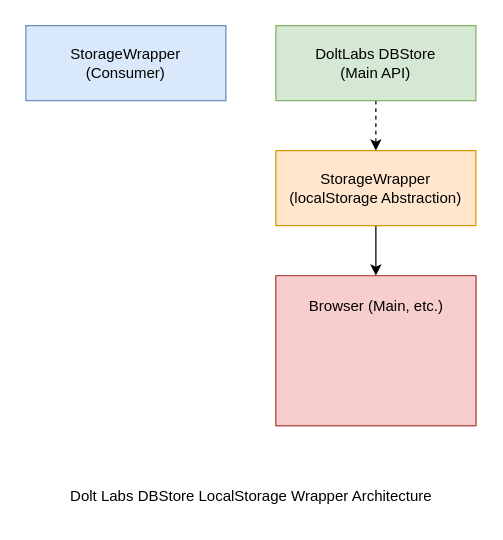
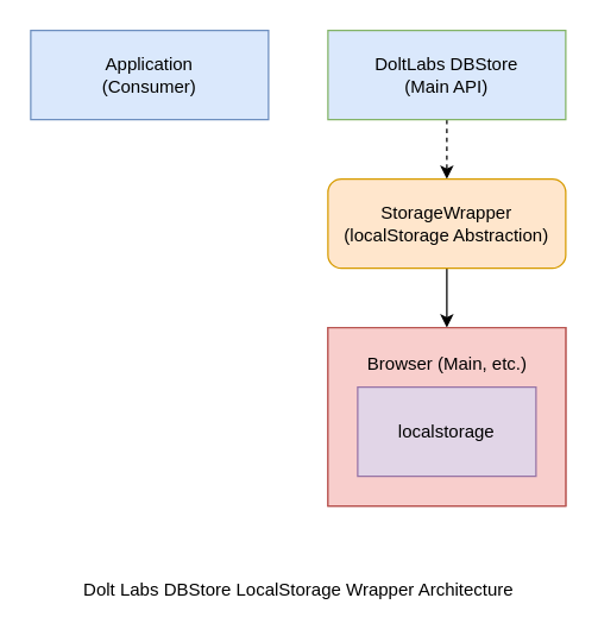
- <mxCell id="4" value="StorageWrapper&lt;div&gt;(Consumer)&lt;/div&gt;" style="rounded=0;whiteSpace=wrap;html=1;fillColor=#dae8fc;strokeColor=#6c8ebf;" vertex="1" parent="3"><mxGeometry width="160" height="60" as="geometry" /></mxCell>
+ <mxCell id="4" value="Application&lt;div&gt;(Consumer)&lt;/div&gt;" style="rounded=0;whiteSpace=wrap;html=1;fillColor=#dae8fc;strokeColor=#6c8ebf;" vertex="1" parent="3"><mxGeometry width="160" height="60" as="geometry" /></mxCell>
- <mxCell id="6" value="DoltLabs DBStore&lt;div&gt;(Main API)&lt;/div&gt;" style="rounded=0;whiteSpace=wrap;html=1;fillColor=#d5e8d4;strokeColor=#82b366;" vertex="1" parent="3"><mxGeometry x="200" width="160" height="60" as="geometry" /></mxCell>
+ <mxCell id="6" value="DoltLabs DBStore&lt;div&gt;(Main API)&lt;/div&gt;" style="rounded=0;whiteSpace=wrap;html=1;fillColor=#dae8fc;strokeColor=#82b366;" vertex="1" parent="3"><mxGeometry x="200" width="160" height="60" as="geometry" /></mxCell>
- <mxCell id="8" value="StorageWrapper&lt;div&gt;(localStorage Abstraction)&lt;/div&gt;" style="rounded=0;whiteSpace=wrap;html=1;fillColor=#ffe6cc;strokeColor=#d79b00;" vertex="1" parent="3"><mxGeometry x="200" y="100" width="160" height="60" as="geometry" /></mxCell>
+ <mxCell id="8" value="StorageWrapper&lt;div&gt;(localStorage Abstraction)&lt;/div&gt;" style="whiteSpace=wrap;html=1;fillColor=#ffe6cc;strokeColor=#d79b00;rounded=1;" vertex="1" parent="3"><mxGeometry x="200" y="100" width="160" height="60" as="geometry" /></mxCell>
+ <mxCell id="11" value="localstorage" style="rounded=0;whiteSpace=wrap;html=1;fillColor=#e1d5e7;strokeColor=#9673a6;" vertex="1" parent="3"><mxGeometry x="220" y="240" width="120" height="60" as="geometry" /></mxCell>
